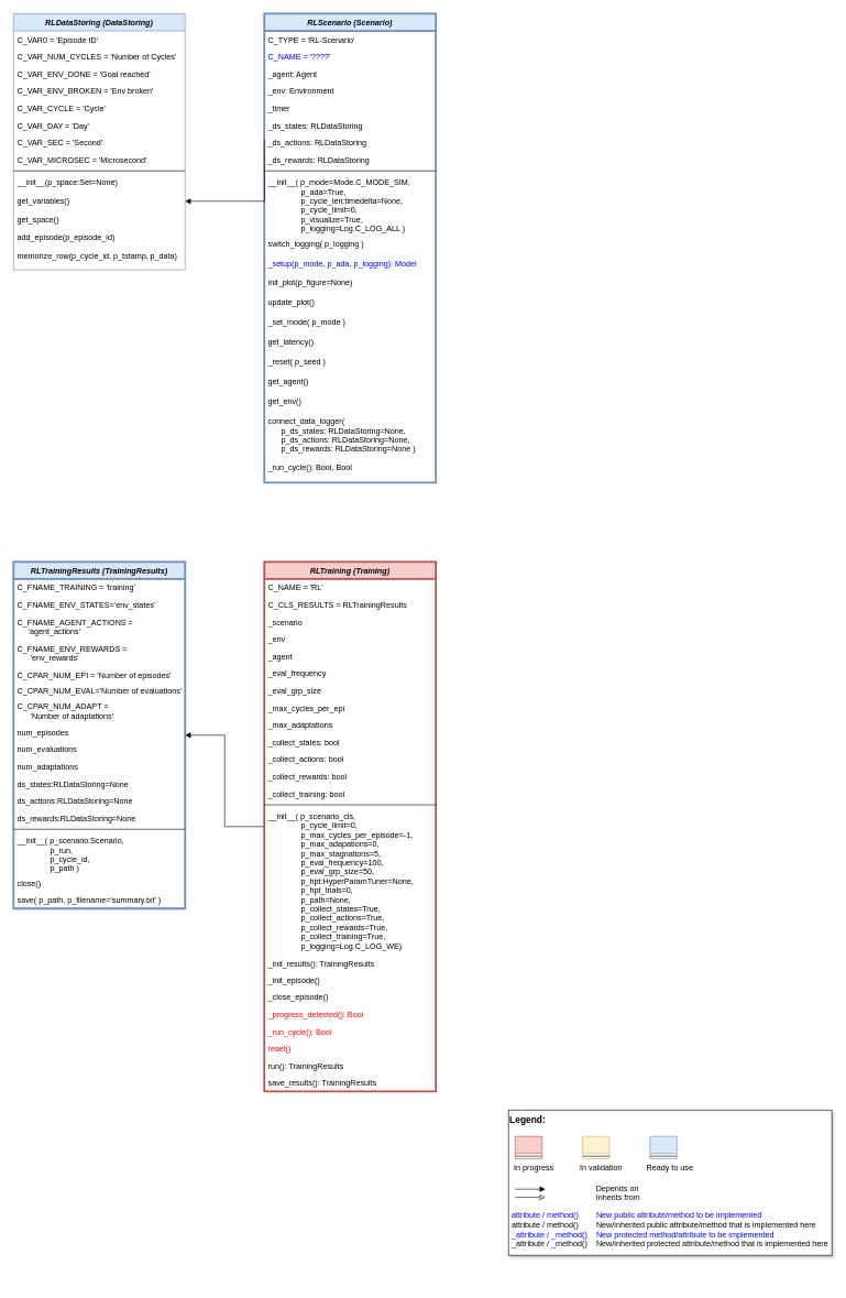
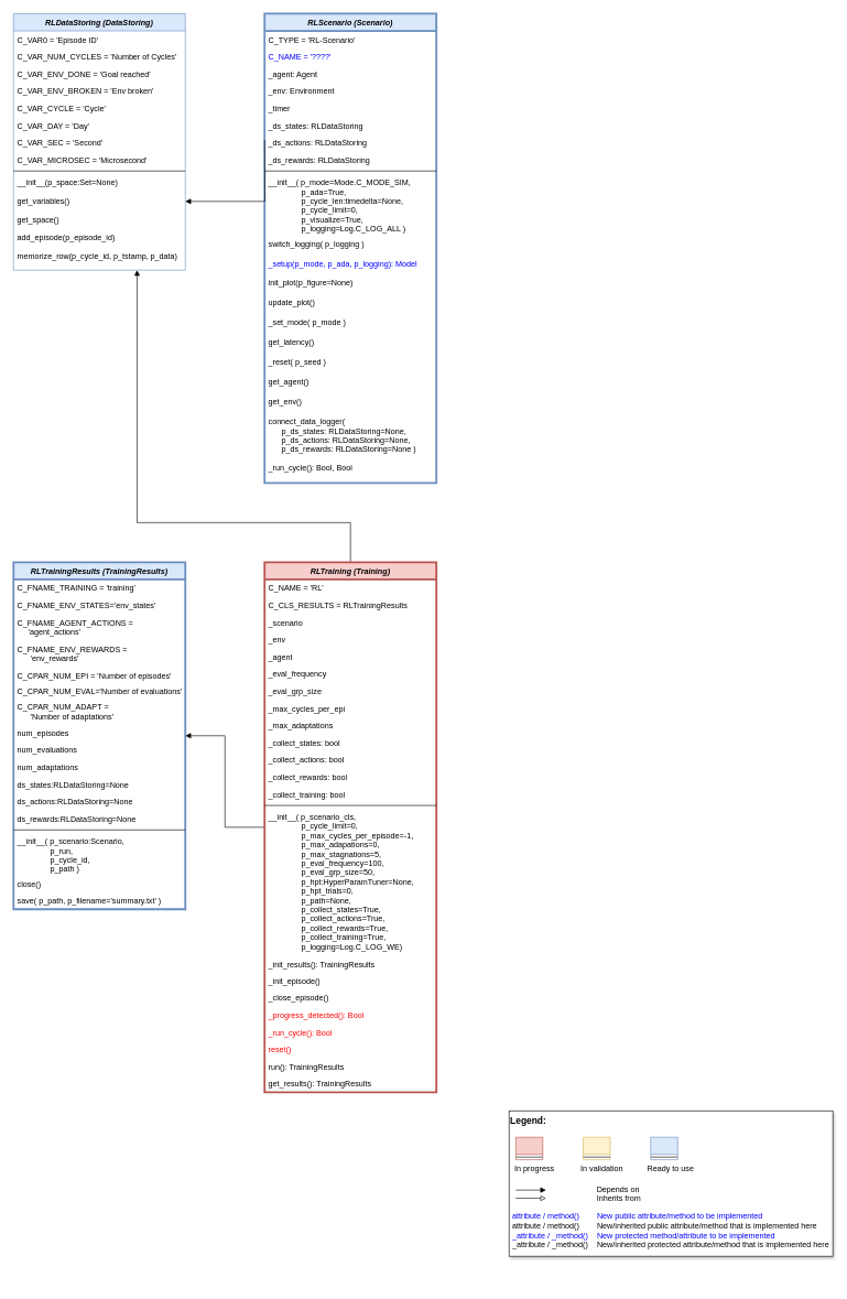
+ <mxCell id="2" style="edgeStyle=orthogonalEdgeStyle;rounded=0;orthogonalLoop=1;jettySize=auto;html=1;endArrow=block;endFill=1;exitX=0.5;exitY=0;exitDx=0;exitDy=0;" parent="1" source="4" target="50" edge="1"><mxGeometry relative="1" as="geometry"><Array as="points"><mxPoint x="530" y="790" /><mxPoint x="207" y="790" /></Array></mxGeometry></mxCell>
- <mxCell id="27" value="save_results(): TrainingResults" style="text;align=left;verticalAlign=top;spacingLeft=4;spacingRight=4;overflow=hidden;rotatable=0;points=[[0,0.5],[1,0.5]];portConstraint=eastwest;" parent="4" vertex="1"><mxGeometry y="776" width="260" height="26" as="geometry" /></mxCell>
+ <mxCell id="27" value="get_results(): TrainingResults" style="text;align=left;verticalAlign=top;spacingLeft=4;spacingRight=4;overflow=hidden;rotatable=0;points=[[0,0.5],[1,0.5]];portConstraint=eastwest;" parent="4" vertex="1"><mxGeometry y="776" width="260" height="26" as="geometry" /></mxCell>
